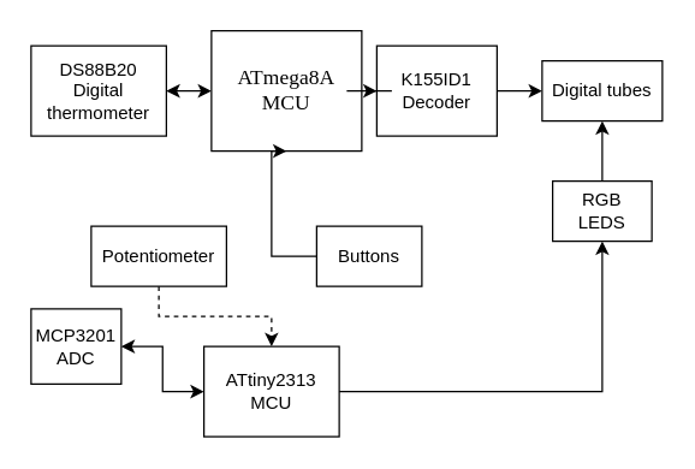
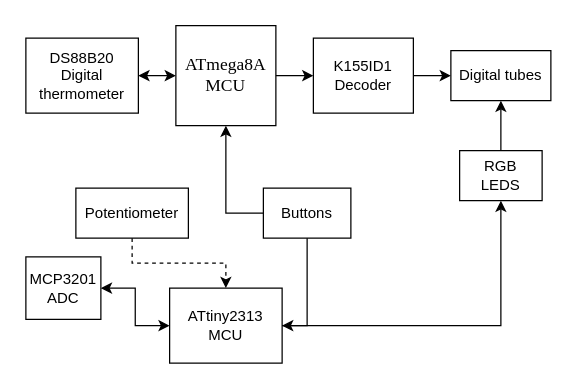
- <mxCell id="3" value="&lt;font face=&quot;Times New Roman&quot; style=&quot;font-size: 14px&quot;&gt;ATmega8A&lt;br&gt;MCU&lt;/font&gt;" style="rounded=0;whiteSpace=wrap;html=1;fillColor=none;" parent="1" vertex="1"><mxGeometry x="140" y="20" width="100" height="80" as="geometry" /></mxCell>
+ <mxCell id="3" value="&lt;font face=&quot;Times New Roman&quot; style=&quot;font-size: 14px&quot;&gt;ATmega8A&lt;br&gt;MCU&lt;/font&gt;" style="rounded=0;whiteSpace=wrap;html=1;fillColor=none;" parent="1" vertex="1"><mxGeometry x="140" y="20" width="80" height="80" as="geometry" /></mxCell>
+ <mxCell id="9" style="edgeStyle=orthogonalEdgeStyle;rounded=0;orthogonalLoop=1;jettySize=auto;html=1;entryX=1;entryY=0.5;entryDx=0;entryDy=0;" parent="1" source="11" target="12" edge="1"><mxGeometry relative="1" as="geometry" /></mxCell>
